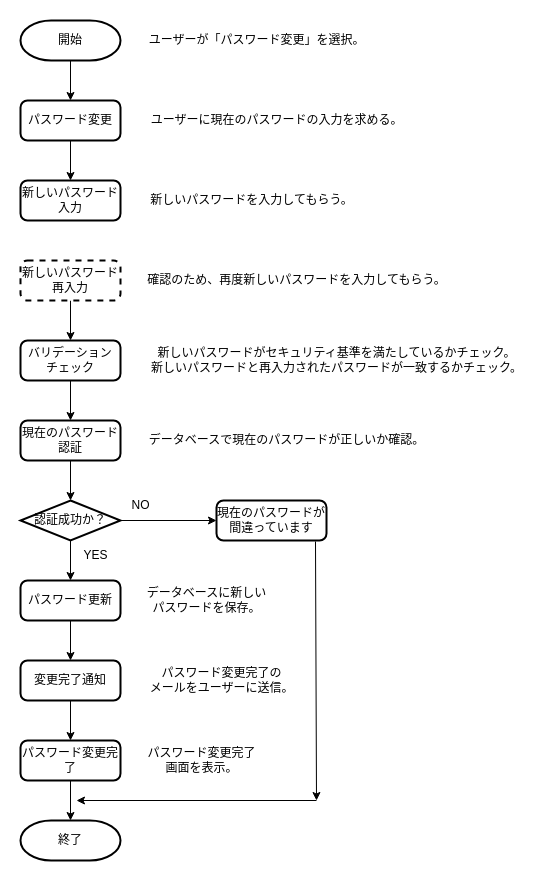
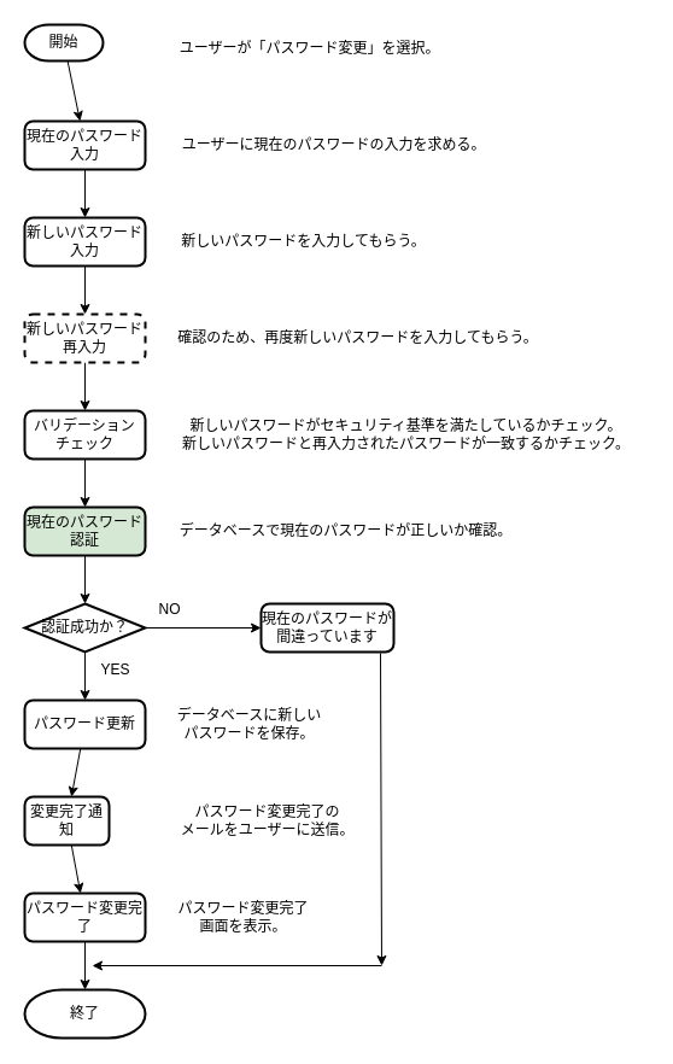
- <mxCell id="4" value="開始" style="strokeWidth=2;html=1;shape=mxgraph.flowchart.terminator;whiteSpace=wrap;" vertex="1" parent="1"><mxGeometry x="20" y="20" width="100" height="40" as="geometry" /></mxCell>
+ <mxCell id="4" value="開始" style="strokeWidth=2;html=1;shape=mxgraph.flowchart.terminator;whiteSpace=wrap;" vertex="1" parent="1"><mxGeometry x="20" y="20" width="65" height="30" as="geometry" /></mxCell>
- <mxCell id="14" value="パスワード変更" style="rounded=1;whiteSpace=wrap;html=1;absoluteArcSize=1;arcSize=14;strokeWidth=2;" vertex="1" parent="1"><mxGeometry x="20" y="100" width="100" height="40" as="geometry" /></mxCell>
+ <mxCell id="14" value="現在のパスワード入力" style="rounded=1;whiteSpace=wrap;html=1;absoluteArcSize=1;arcSize=14;strokeWidth=2;" vertex="1" parent="1"><mxGeometry x="20" y="100" width="100" height="40" as="geometry" /></mxCell>
+ <mxCell id="11" value="" style="edgeStyle=none;html=1;" edge="1" parent="1" source="12" target="10"><mxGeometry relative="1" as="geometry" /></mxCell>
- <mxCell id="19" value="現在のパスワード認証" style="rounded=1;whiteSpace=wrap;html=1;absoluteArcSize=1;arcSize=14;strokeWidth=2;" vertex="1" parent="1"><mxGeometry x="20" y="420" width="100" height="40" as="geometry" /></mxCell>
+ <mxCell id="19" value="現在のパスワード認証" style="rounded=1;whiteSpace=wrap;html=1;absoluteArcSize=1;arcSize=14;strokeWidth=2;fillColor=#d5e8d4;" vertex="1" parent="1"><mxGeometry x="20" y="420" width="100" height="40" as="geometry" /></mxCell>
- <mxCell id="27" value="変更完了通知" style="rounded=1;whiteSpace=wrap;html=1;absoluteArcSize=1;arcSize=14;strokeWidth=2;" vertex="1" parent="1"><mxGeometry x="20" y="660" width="100" height="40" as="geometry" /></mxCell>
+ <mxCell id="27" value="変更完了通知" style="rounded=1;whiteSpace=wrap;html=1;absoluteArcSize=1;arcSize=14;strokeWidth=2;" vertex="1" parent="1"><mxGeometry x="20" y="660" width="70" height="40" as="geometry" /></mxCell>
